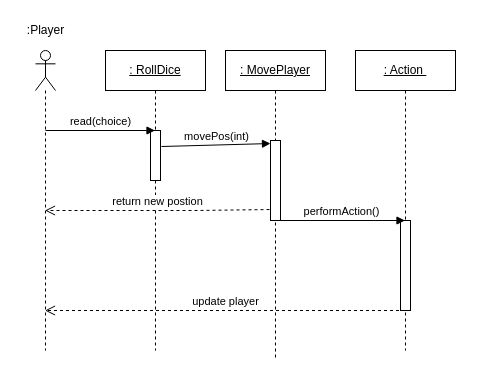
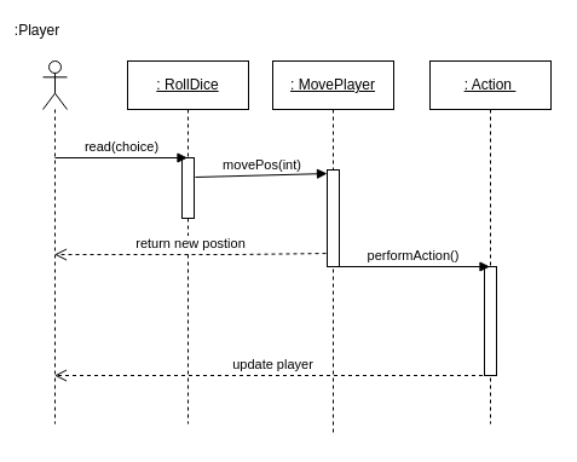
- <mxCell id="14" value=":Player" style="text;html=1;align=center;verticalAlign=middle;resizable=0;points=[];autosize=1;" parent="1" vertex="1"><mxGeometry x="20" y="20" width="50" height="20" as="geometry" /></mxCell>
+ <mxCell id="14" value=":Player" style="text;html=1;align=center;verticalAlign=middle;resizable=0;points=[];autosize=1;" parent="1" vertex="1"><mxGeometry x="5" y="15" width="50" height="20" as="geometry" /></mxCell>
